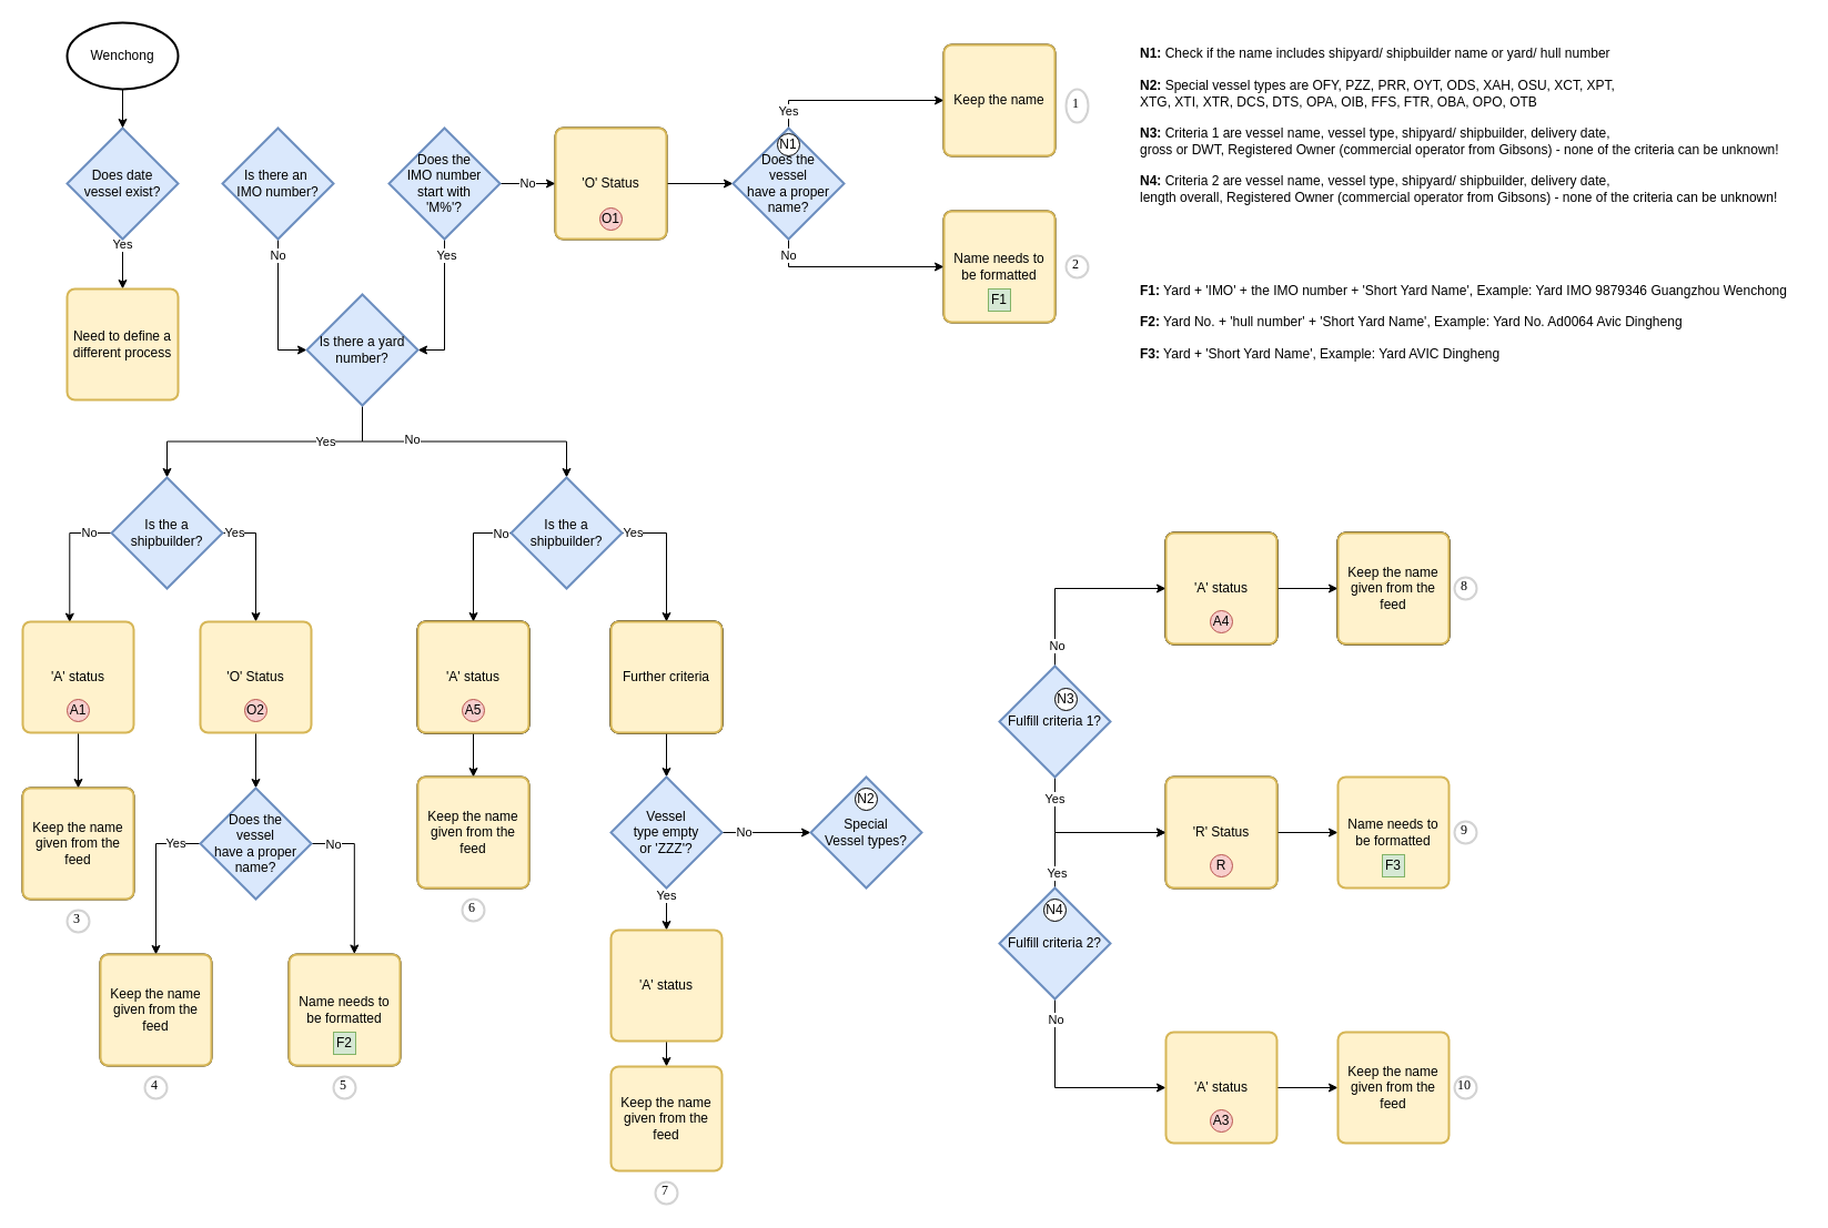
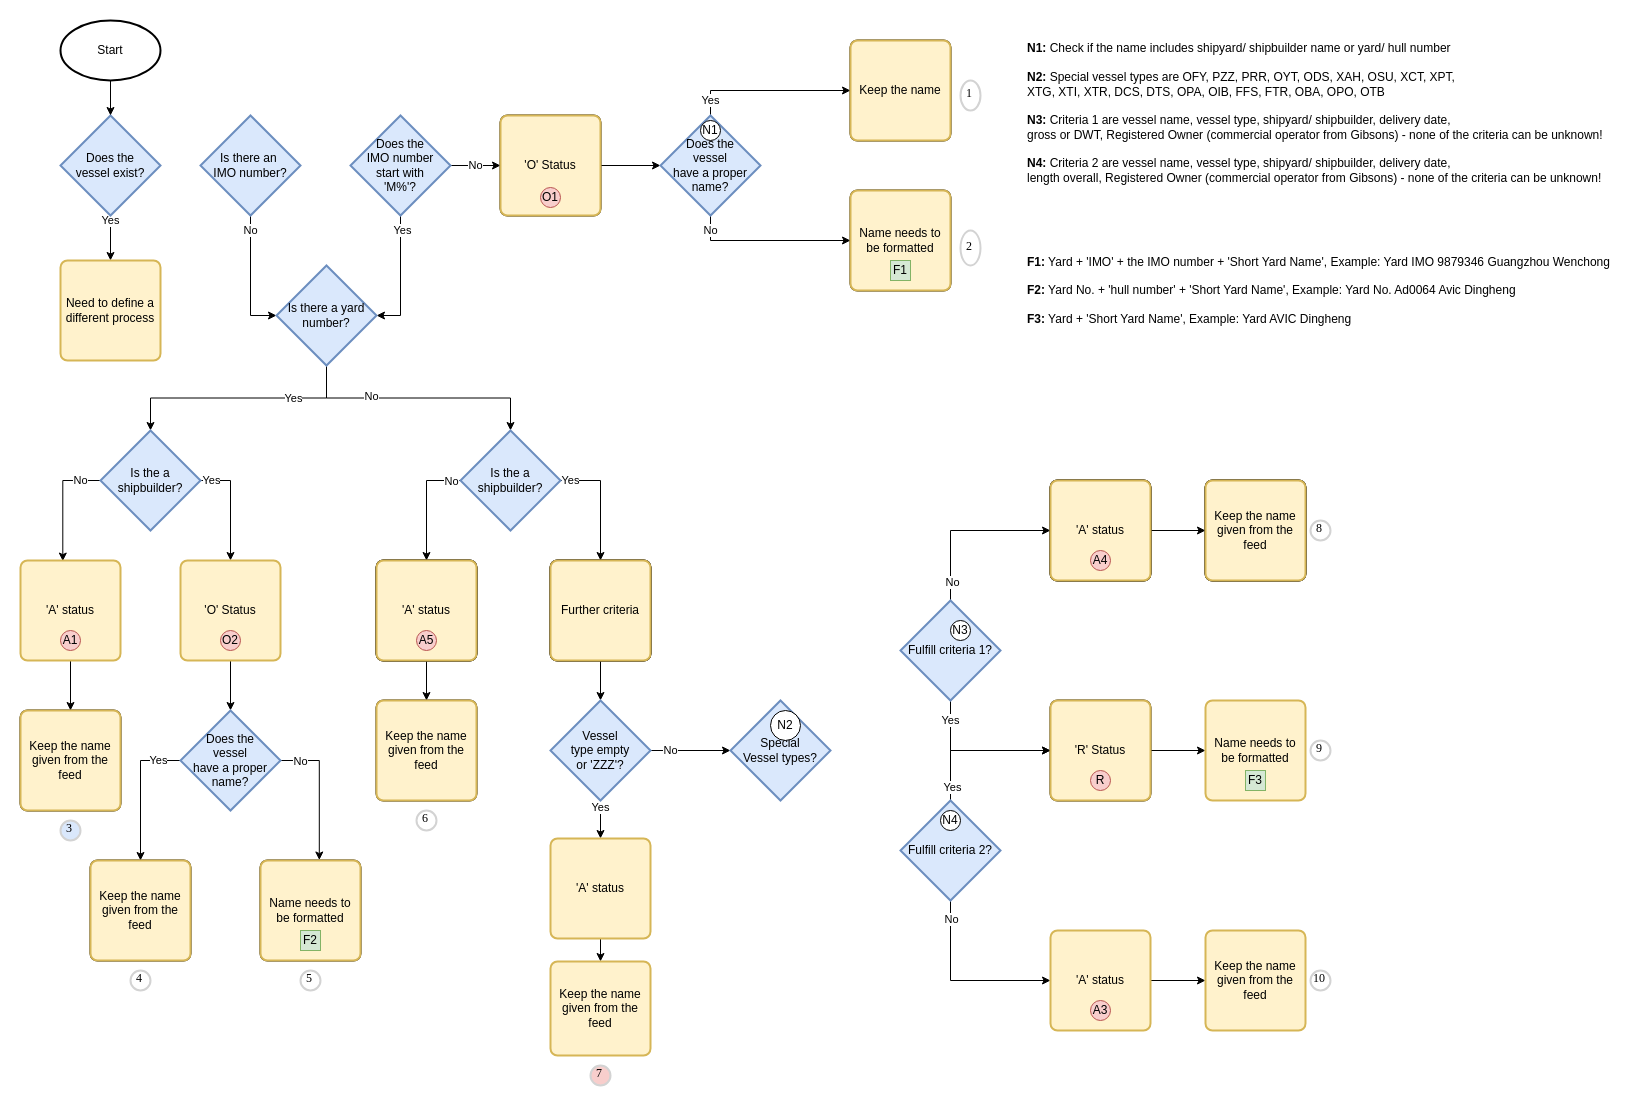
- <mxCell id="13" value="Wenchong" style="strokeWidth=2;html=1;shape=mxgraph.flowchart.start_1;whiteSpace=wrap;" parent="1" vertex="1"><mxGeometry x="60" y="20" width="100" height="60" as="geometry" /></mxCell>
+ <mxCell id="13" value="Start" style="strokeWidth=2;html=1;shape=mxgraph.flowchart.start_1;whiteSpace=wrap;" parent="1" vertex="1"><mxGeometry x="60" y="20" width="100" height="60" as="geometry" /></mxCell>
- <mxCell id="3" value="Does date &lt;br&gt;vessel exist?" style="strokeWidth=2;html=1;shape=mxgraph.flowchart.decision;whiteSpace=wrap;fillColor=#dae8fc;strokeColor=#6c8ebf;" parent="1" vertex="1"><mxGeometry x="60" y="115" width="100" height="100" as="geometry" /></mxCell>
+ <mxCell id="3" value="Does the &lt;br&gt;vessel exist?" style="strokeWidth=2;html=1;shape=mxgraph.flowchart.decision;whiteSpace=wrap;fillColor=#dae8fc;strokeColor=#6c8ebf;" parent="1" vertex="1"><mxGeometry x="60" y="115" width="100" height="100" as="geometry" /></mxCell>
- <mxCell id="101" value="2" style="ellipse;whiteSpace=wrap;html=1;aspect=fixed;strokeWidth=2;fontFamily=Tahoma;spacingBottom=4;spacingRight=2;strokeColor=#d3d3d3;" parent="1" vertex="1"><mxGeometry x="960" y="230" width="20" height="20" as="geometry" /></mxCell>
+ <mxCell id="101" value="2" style="ellipse;whiteSpace=wrap;html=1;aspect=fixed;strokeWidth=2;fontFamily=Tahoma;spacingBottom=4;spacingRight=2;strokeColor=#d3d3d3;" parent="1" vertex="1"><mxGeometry x="960" y="230" width="20" height="35" as="geometry" /></mxCell>
- <mxCell id="118" value="N2" style="strokeWidth=1;html=1;shape=mxgraph.flowchart.start_2;whiteSpace=wrap;" parent="1" vertex="1"><mxGeometry x="770" y="710" width="20" height="20" as="geometry" /></mxCell>
+ <mxCell id="118" value="N2" style="strokeWidth=1;html=1;shape=mxgraph.flowchart.start_2;whiteSpace=wrap;" parent="1" vertex="1"><mxGeometry x="770" y="710" width="30" height="30" as="geometry" /></mxCell>
- <mxCell id="102" value="3" style="ellipse;whiteSpace=wrap;html=1;aspect=fixed;strokeWidth=2;fontFamily=Tahoma;spacingBottom=4;spacingRight=2;strokeColor=#d3d3d3;" parent="1" vertex="1"><mxGeometry x="60" y="820" width="20" height="20" as="geometry" /></mxCell>
+ <mxCell id="102" value="3" style="ellipse;whiteSpace=wrap;html=1;aspect=fixed;strokeWidth=2;fontFamily=Tahoma;spacingBottom=4;spacingRight=2;strokeColor=#d3d3d3;fillColor=#dae8fc;" parent="1" vertex="1"><mxGeometry x="60" y="820" width="20" height="20" as="geometry" /></mxCell>
- <mxCell id="106" value="7" style="ellipse;whiteSpace=wrap;html=1;aspect=fixed;strokeWidth=2;fontFamily=Tahoma;spacingBottom=4;spacingRight=2;strokeColor=#d3d3d3;" parent="1" vertex="1"><mxGeometry x="590" y="1065" width="20" height="20" as="geometry" /></mxCell>
+ <mxCell id="106" value="7" style="ellipse;whiteSpace=wrap;html=1;aspect=fixed;strokeWidth=2;fontFamily=Tahoma;spacingBottom=4;spacingRight=2;strokeColor=#d3d3d3;fillColor=#f8cecc;" parent="1" vertex="1"><mxGeometry x="590" y="1065" width="20" height="20" as="geometry" /></mxCell>
